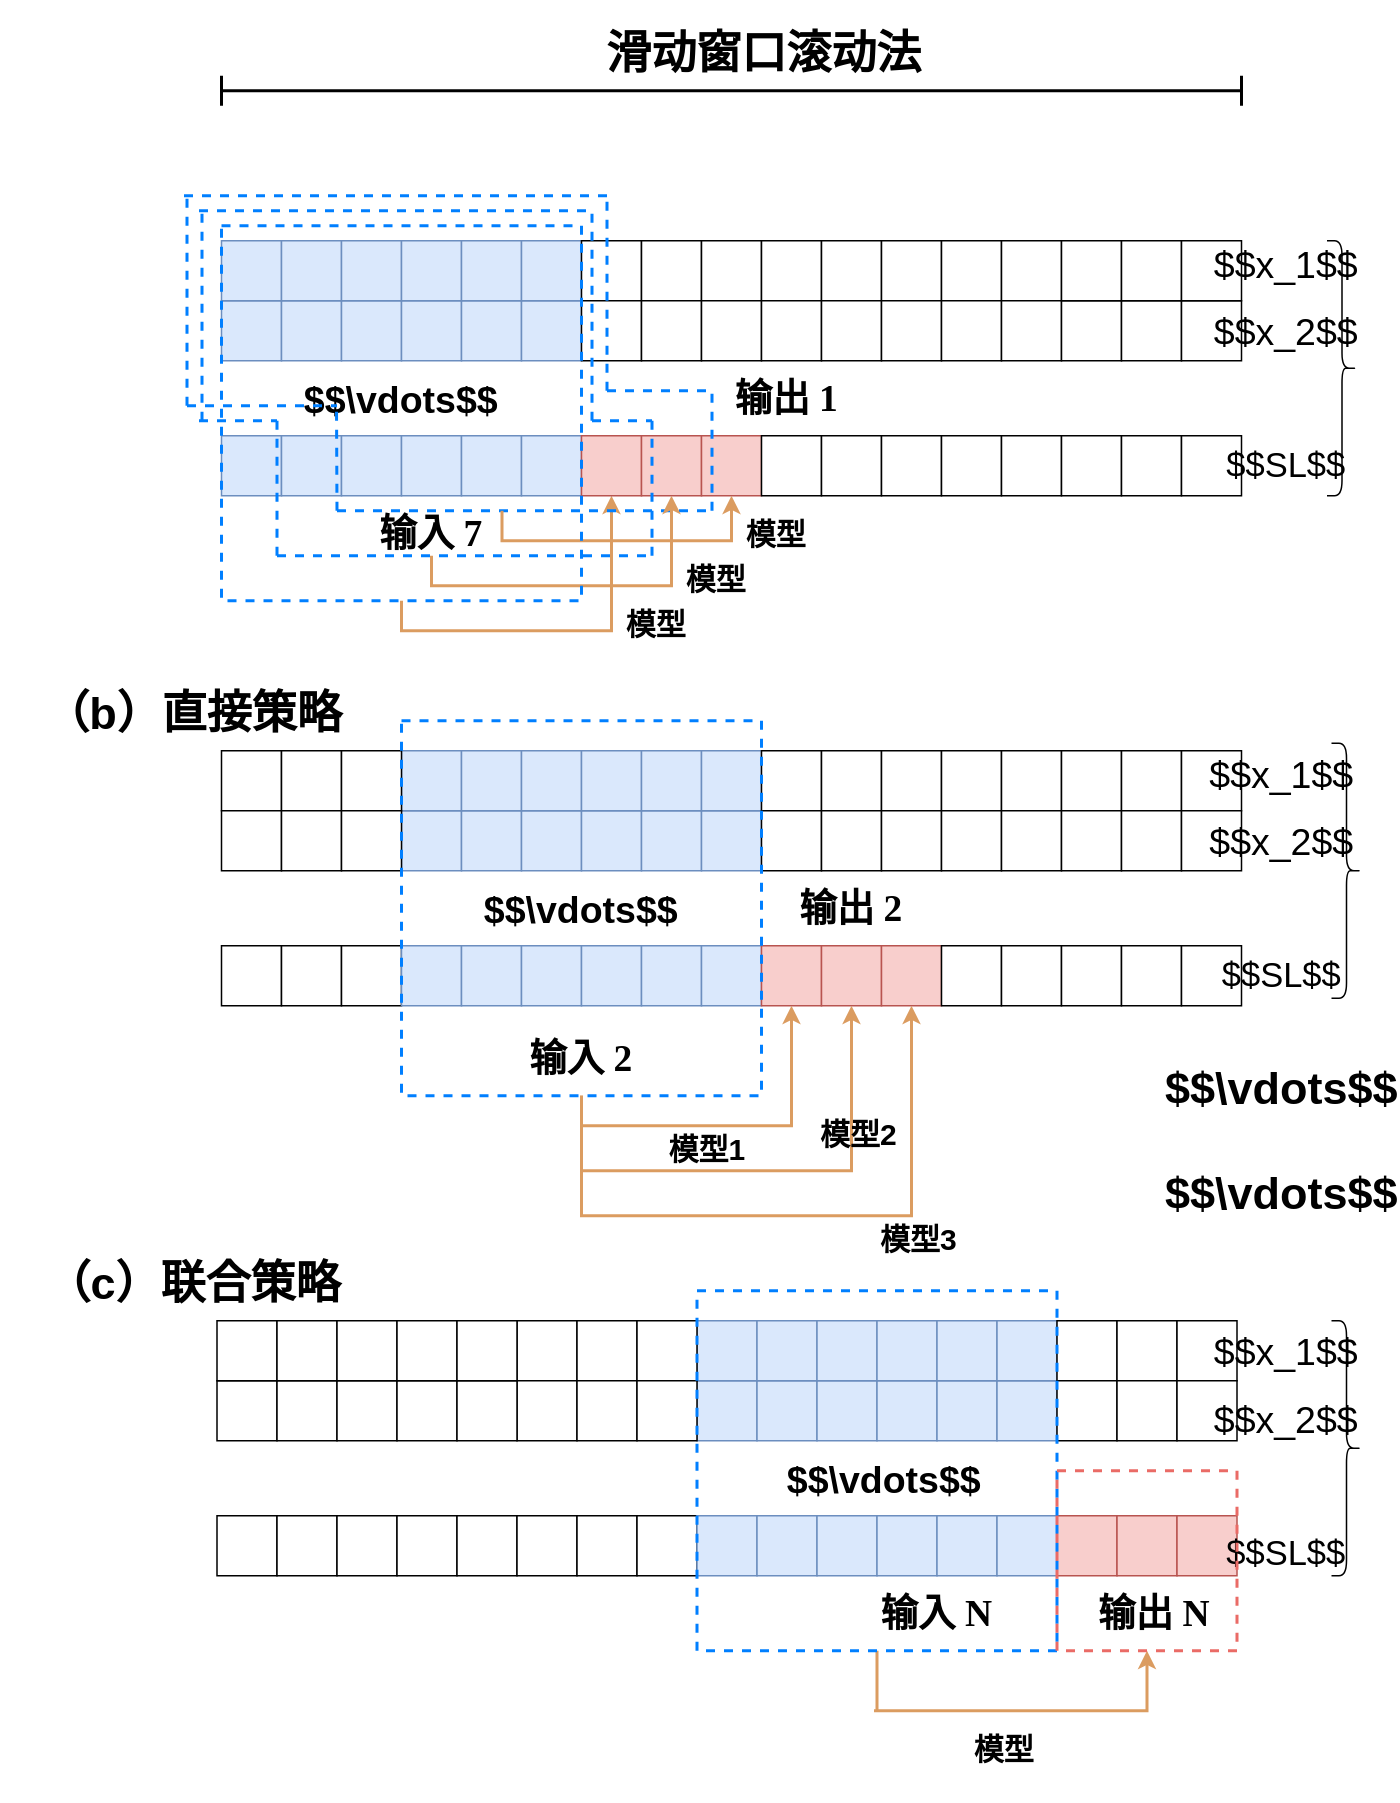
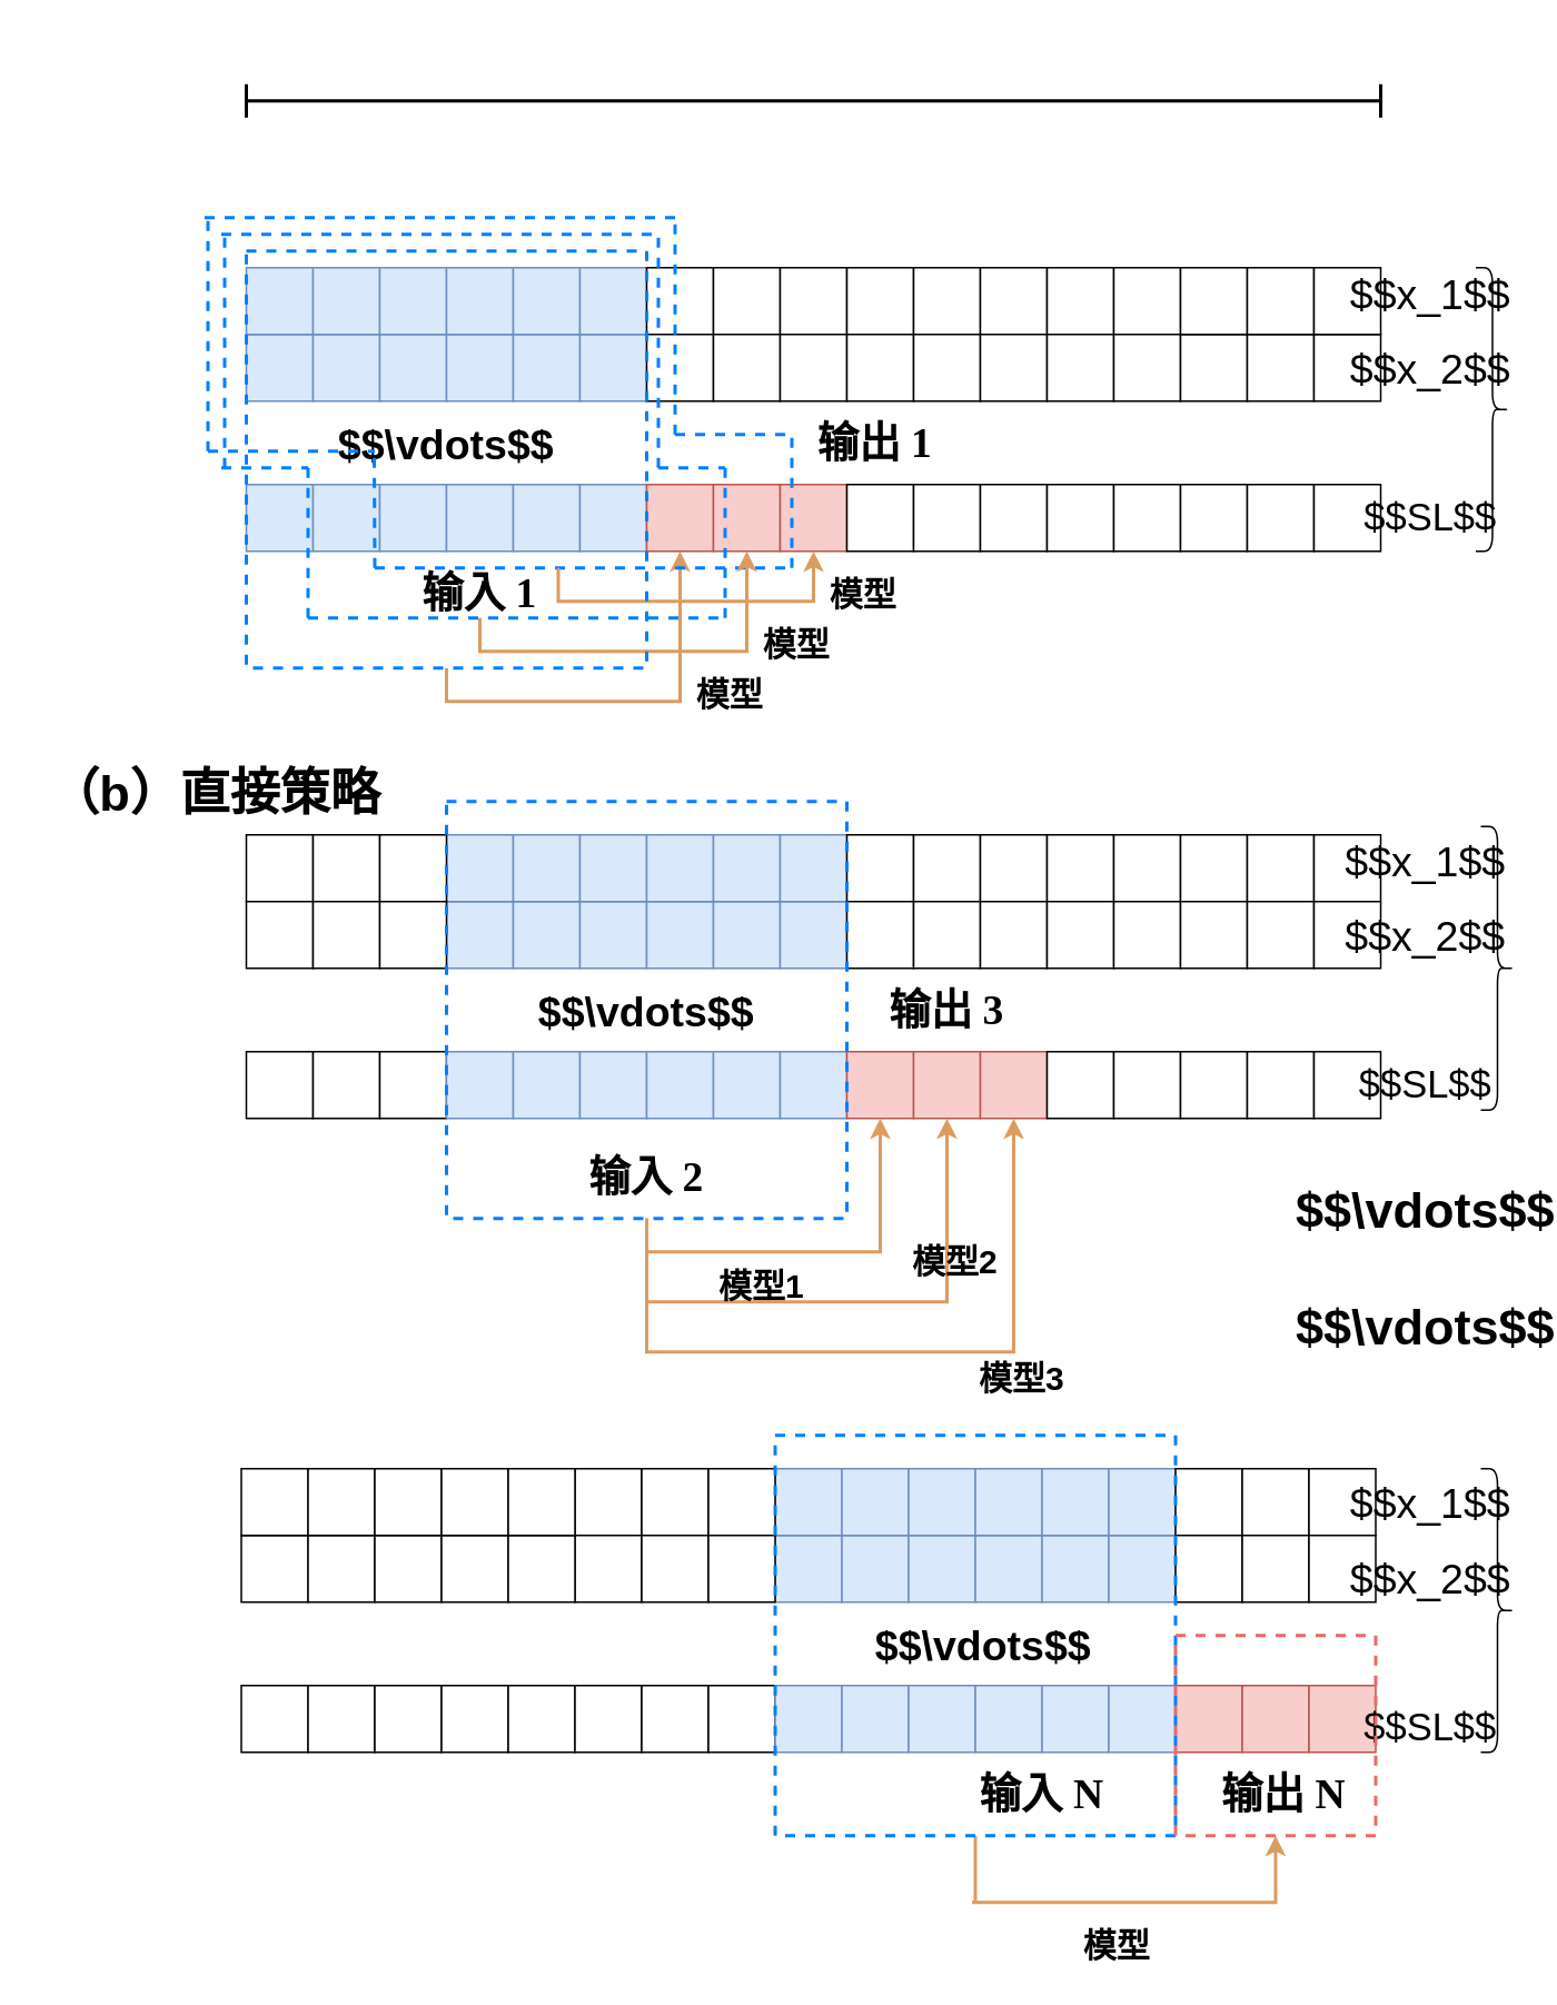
- <mxCell id="175" value="&lt;span style=&quot;font-size: 30px;&quot;&gt;&lt;b&gt;滑动窗口滚动法&lt;/b&gt;&lt;/span&gt;" style="text;html=1;align=center;verticalAlign=middle;whiteSpace=wrap;rounded=0;" parent="1" vertex="1"><mxGeometry x="394" y="20" width="230" height="30" as="geometry" /></mxCell>
- <mxCell id="66" value="&lt;font face=&quot;Times New Roman&quot;&gt;&lt;span style=&quot;font-size: 25px;&quot;&gt;输入 7&lt;/span&gt;&lt;/font&gt;" style="text;html=1;align=center;verticalAlign=middle;whiteSpace=wrap;rounded=0;fontStyle=1" parent="1" vertex="1"><mxGeometry x="247" y="340" width="80" height="30" as="geometry" /></mxCell>
+ <mxCell id="66" value="&lt;font face=&quot;Times New Roman&quot;&gt;&lt;span style=&quot;font-size: 25px;&quot;&gt;输入 1&lt;/span&gt;&lt;/font&gt;" style="text;html=1;align=center;verticalAlign=middle;whiteSpace=wrap;rounded=0;fontStyle=1" parent="1" vertex="1"><mxGeometry x="247" y="340" width="80" height="30" as="geometry" /></mxCell>
- <mxCell id="188" value="&lt;font face=&quot;Times New Roman&quot;&gt;&lt;span style=&quot;font-size: 25px;&quot;&gt;输出 2&lt;/span&gt;&lt;/font&gt;" style="text;html=1;align=center;verticalAlign=middle;whiteSpace=wrap;rounded=0;fontStyle=1" parent="1" vertex="1"><mxGeometry x="527" y="590" width="80" height="30" as="geometry" /></mxCell>
+ <mxCell id="188" value="&lt;font face=&quot;Times New Roman&quot;&gt;&lt;span style=&quot;font-size: 25px;&quot;&gt;输出 3&lt;/span&gt;&lt;/font&gt;" style="text;html=1;align=center;verticalAlign=middle;whiteSpace=wrap;rounded=0;fontStyle=1" parent="1" vertex="1"><mxGeometry x="527" y="590" width="80" height="30" as="geometry" /></mxCell>
- <mxCell id="187" value="&lt;b&gt;&lt;font style=&quot;font-size: 20px;&quot;&gt;模型1&lt;/font&gt;&lt;/b&gt;" style="text;html=1;align=center;verticalAlign=middle;whiteSpace=wrap;rounded=0;" parent="1" vertex="1"><mxGeometry x="441" y="750" width="60" height="30" as="geometry" /></mxCell>
+ <mxCell id="187" value="&lt;b&gt;&lt;font style=&quot;font-size: 20px;&quot;&gt;模型1&lt;/font&gt;&lt;/b&gt;" style="text;html=1;align=center;verticalAlign=middle;whiteSpace=wrap;rounded=0;" parent="1" vertex="1"><mxGeometry x="426" y="755" width="60" height="30" as="geometry" /></mxCell>
- <mxCell id="215" value="&lt;b&gt;&lt;font style=&quot;font-size: 30px;&quot;&gt;（c）联合策略&lt;/font&gt;&lt;/b&gt;" style="text;html=1;align=center;verticalAlign=middle;whiteSpace=wrap;rounded=0;" parent="1" vertex="1"><mxGeometry x="20" y="840" width="217" height="30" as="geometry" /></mxCell>
